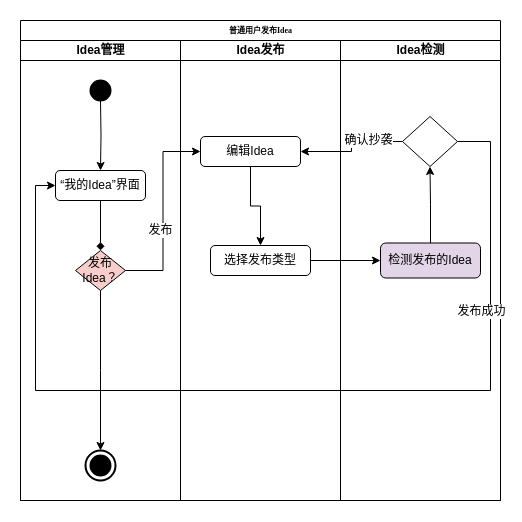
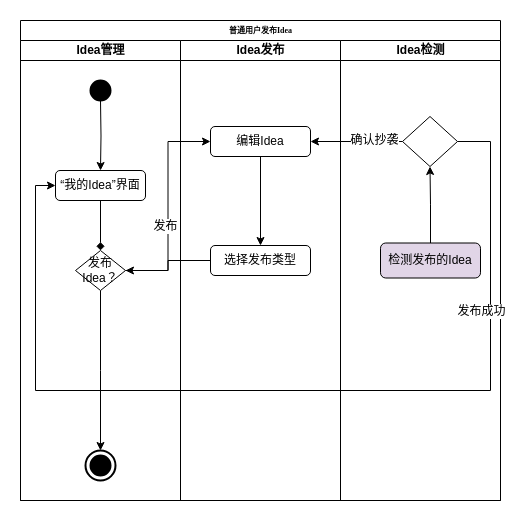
- <mxCell id="14" value="编辑Idea" style="rounded=1;whiteSpace=wrap;html=1;" parent="12" vertex="1"><mxGeometry x="20" y="96" width="100" height="30" as="geometry" /></mxCell>
+ <mxCell id="14" value="编辑Idea" style="rounded=1;whiteSpace=wrap;html=1;" parent="12" vertex="1"><mxGeometry x="30" y="86" width="100" height="30" as="geometry" /></mxCell>
- <mxCell id="22" style="edgeStyle=orthogonalEdgeStyle;rounded=0;orthogonalLoop=1;jettySize=auto;html=1;entryX=0;entryY=0.5;entryDx=0;entryDy=0;" parent="2" source="15" target="18" edge="1"><mxGeometry relative="1" as="geometry"><mxPoint x="350" y="120" as="targetPoint" /></mxGeometry></mxCell>
+ <mxCell id="22" style="edgeStyle=orthogonalEdgeStyle;rounded=0;orthogonalLoop=1;jettySize=auto;html=1;" parent="2" source="15" target="8" edge="1"><mxGeometry relative="1" as="geometry"><mxPoint x="350" y="120" as="targetPoint" /></mxGeometry></mxCell>
- <mxCell id="8" value="&lt;span style=&quot;text-align: left&quot;&gt;发布Idea？&lt;/span&gt;" style="rhombus;whiteSpace=wrap;html=1;fillColor=#f8cecc;" parent="3" vertex="1"><mxGeometry x="55" y="210" width="50" height="40" as="geometry" /></mxCell>
+ <mxCell id="8" value="&lt;span style=&quot;text-align: left&quot;&gt;发布Idea？&lt;/span&gt;" style="rhombus;whiteSpace=wrap;html=1;" parent="3" vertex="1"><mxGeometry x="55" y="210" width="50" height="40" as="geometry" /></mxCell>
